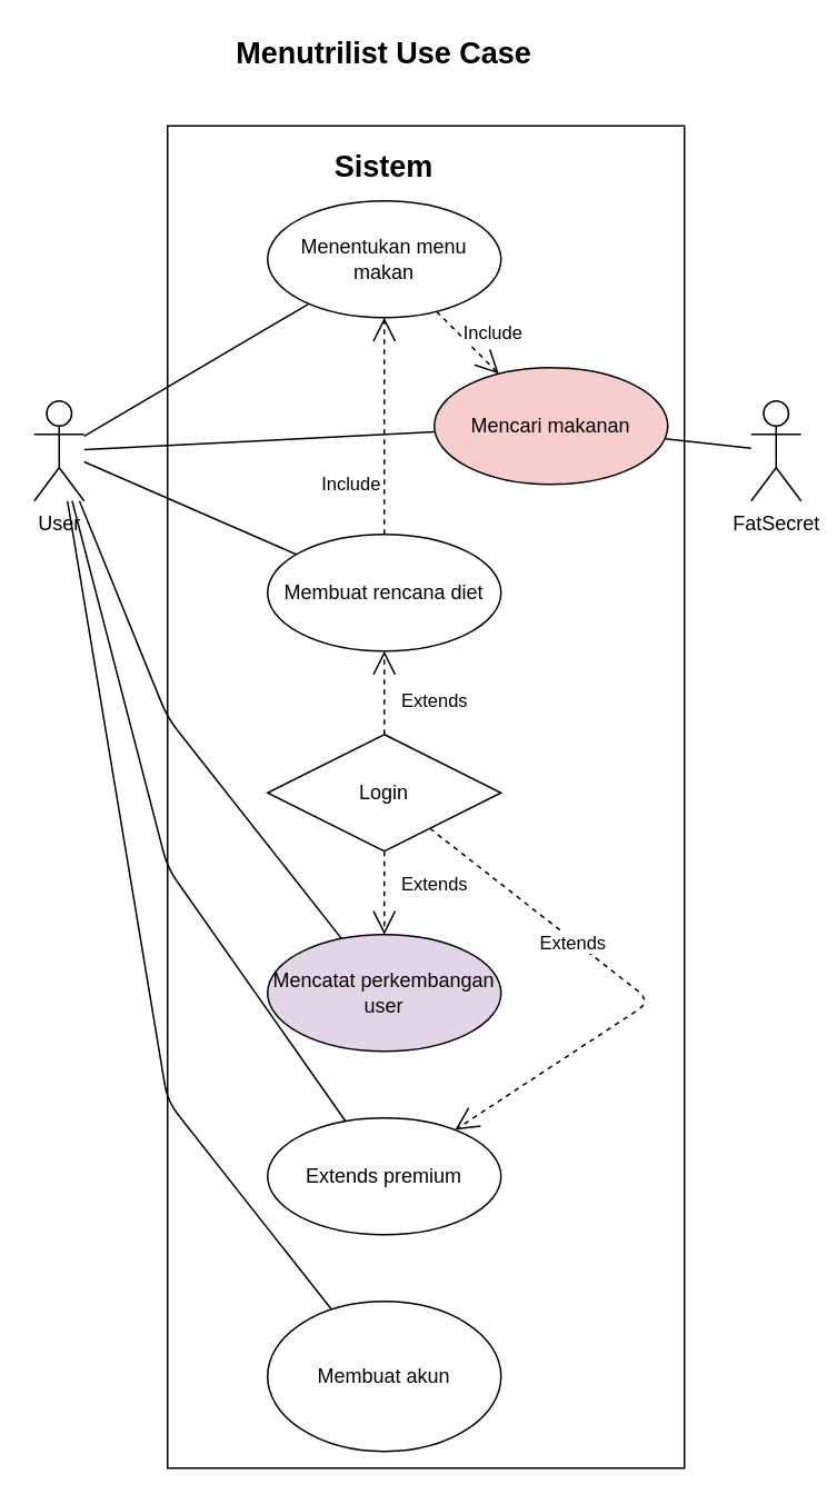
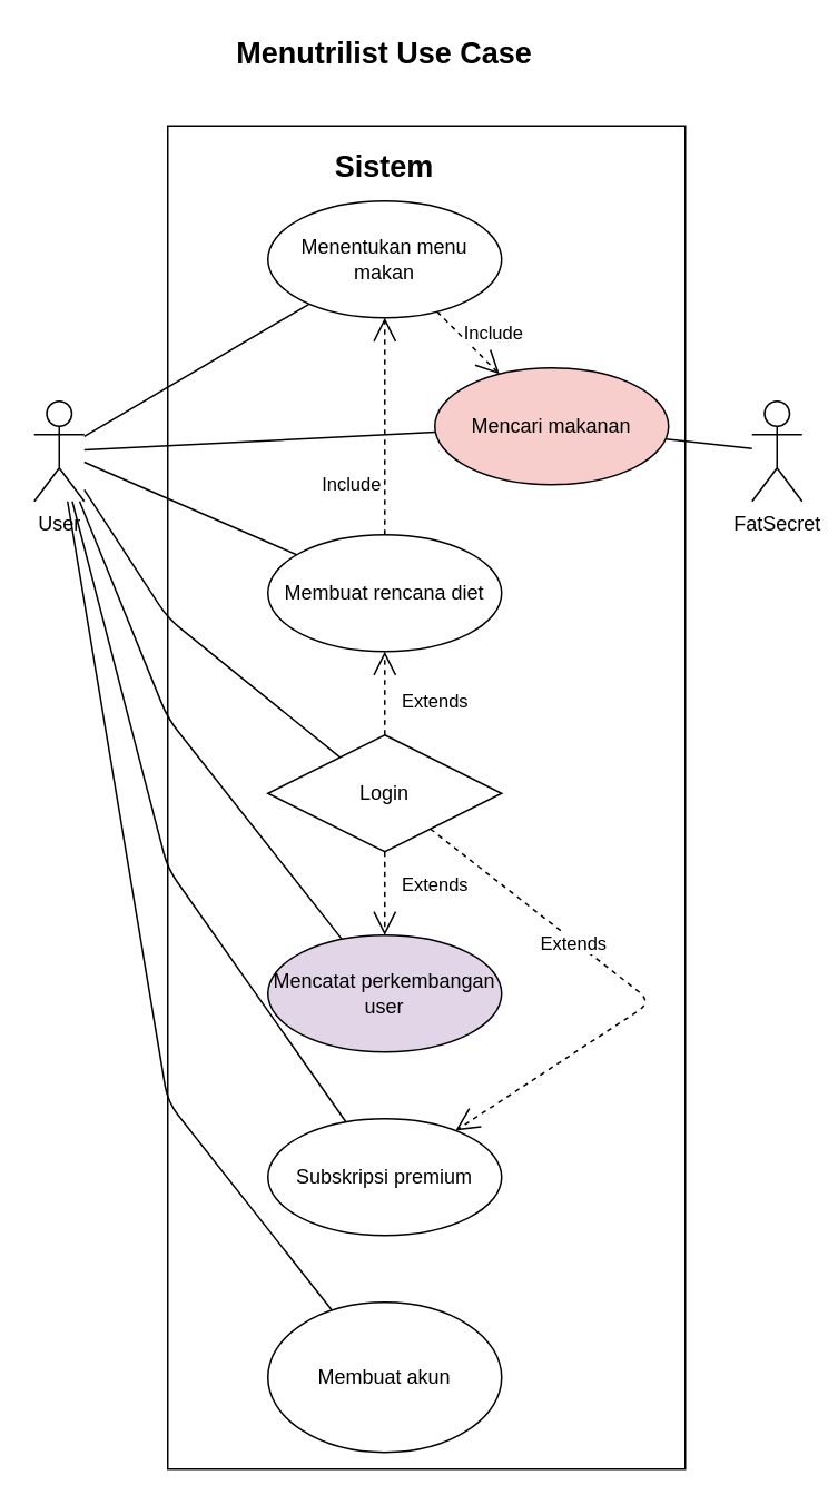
+ <mxCell id="19" value="" style="endArrow=none;html=1;" edge="1" parent="1" source="3" target="18"><mxGeometry width="50" height="50" relative="1" as="geometry"><mxPoint x="60" y="310" as="sourcePoint" /><mxPoint x="217.297" y="571.892" as="targetPoint" /><Array as="points"><mxPoint x="100" y="370" /></Array></mxGeometry></mxCell>
- <mxCell id="24" value="Extends premium" style="ellipse;whiteSpace=wrap;html=1;" vertex="1" parent="1"><mxGeometry x="160" y="670" width="140" height="70" as="geometry" /></mxCell>
+ <mxCell id="24" value="Subskripsi premium" style="ellipse;whiteSpace=wrap;html=1;" vertex="1" parent="1"><mxGeometry x="160" y="670" width="140" height="70" as="geometry" /></mxCell>
